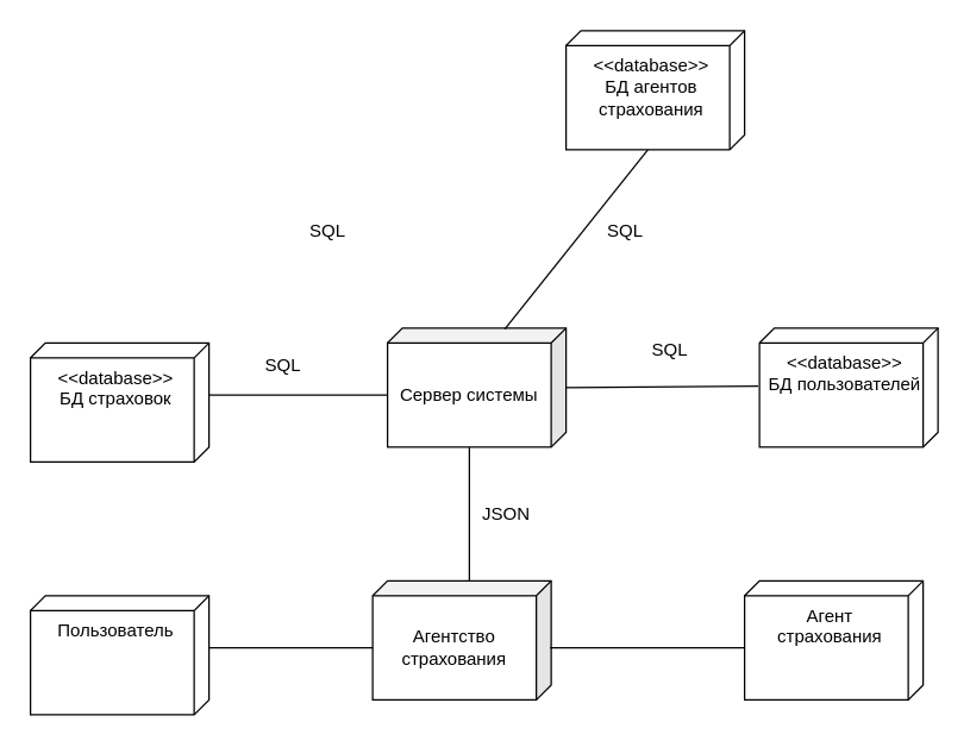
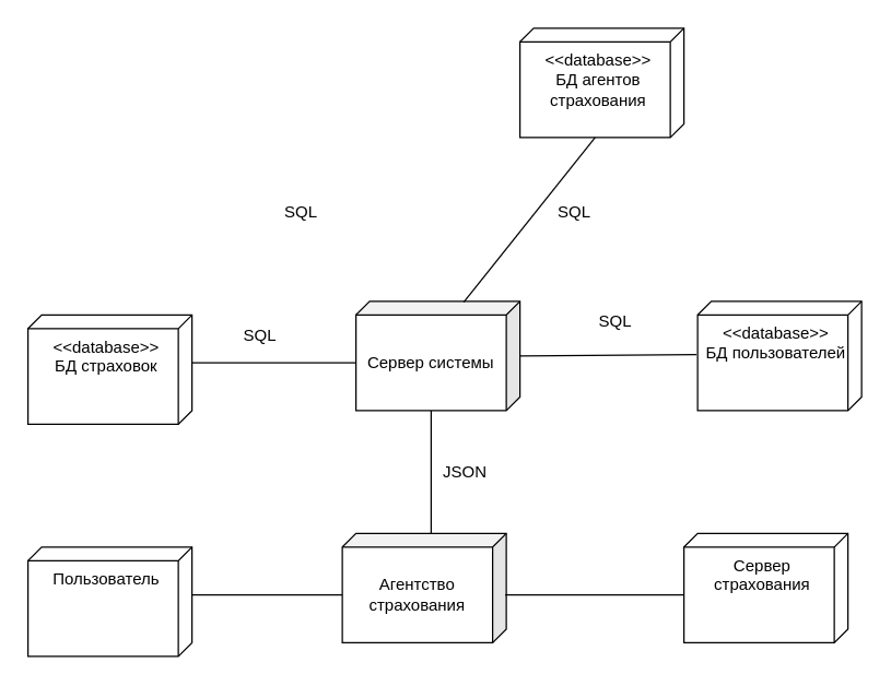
- <mxCell id="7" value="&lt;div style=&quot;&quot;&gt;Агент страхования&lt;/div&gt;" style="verticalAlign=top;align=center;shape=cube;size=10;direction=south;fontStyle=0;html=1;boundedLbl=1;spacingLeft=5;whiteSpace=wrap;" vertex="1" parent="1"><mxGeometry x="500" y="390" width="120" height="80" as="geometry" /></mxCell>
+ <mxCell id="7" value="&lt;div style=&quot;&quot;&gt;Сервер страхования&lt;/div&gt;" style="verticalAlign=top;align=center;shape=cube;size=10;direction=south;fontStyle=0;html=1;boundedLbl=1;spacingLeft=5;whiteSpace=wrap;" vertex="1" parent="1"><mxGeometry x="500" y="390" width="120" height="80" as="geometry" /></mxCell>
